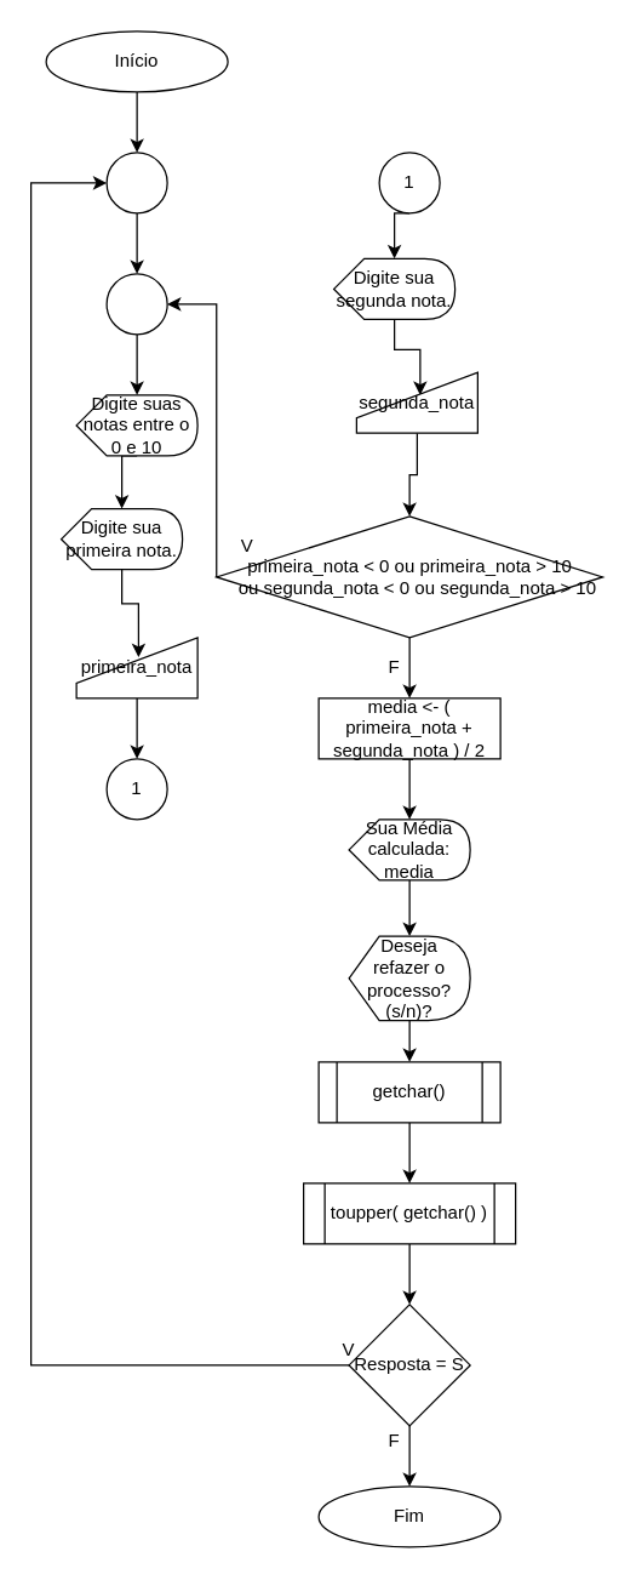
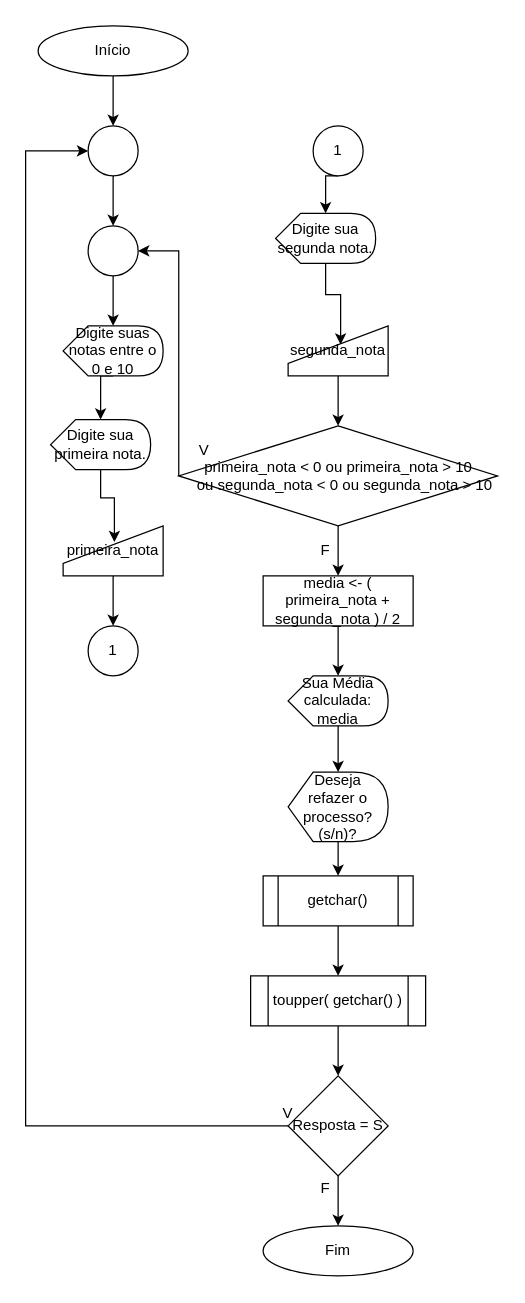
- <mxCell id="16" value="segunda_nota" style="shape=manualInput;whiteSpace=wrap;html=1;" parent="1" vertex="1"><mxGeometry x="235" y="245" width="80" height="40" as="geometry" /></mxCell>
+ <mxCell id="16" value="segunda_nota" style="shape=manualInput;whiteSpace=wrap;html=1;" parent="1" vertex="1"><mxGeometry x="230" y="260" width="80" height="40" as="geometry" /></mxCell>
